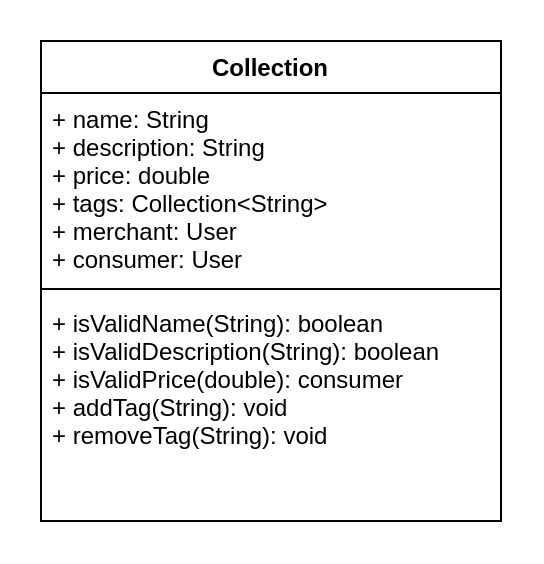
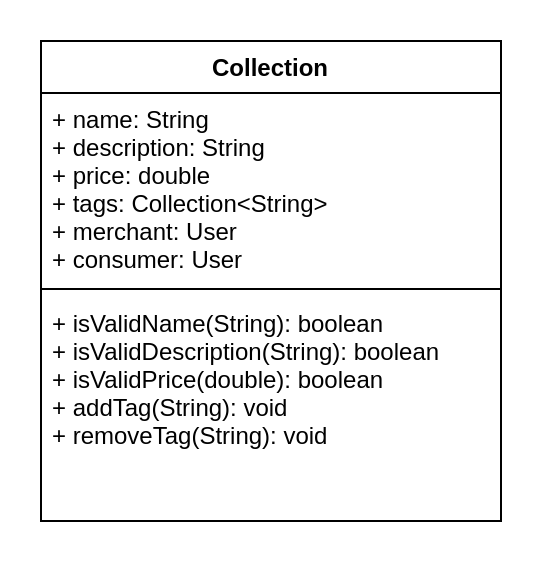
- <mxCell id="5" value="+ isValidName(String): boolean&#10;+ isValidDescription(String): boolean&#10;+ isValidPrice(double): consumer&#10;+ addTag(String): void&#10;+ removeTag(String): void" style="text;strokeColor=none;fillColor=none;align=left;verticalAlign=top;spacingLeft=4;spacingRight=4;overflow=hidden;rotatable=0;points=[[0,0.5],[1,0.5]];portConstraint=eastwest;" vertex="1" parent="2"><mxGeometry y="128" width="230" height="112" as="geometry" /></mxCell>
+ <mxCell id="5" value="+ isValidName(String): boolean&#10;+ isValidDescription(String): boolean&#10;+ isValidPrice(double): boolean&#10;+ addTag(String): void&#10;+ removeTag(String): void" style="text;strokeColor=none;fillColor=none;align=left;verticalAlign=top;spacingLeft=4;spacingRight=4;overflow=hidden;rotatable=0;points=[[0,0.5],[1,0.5]];portConstraint=eastwest;" vertex="1" parent="2"><mxGeometry y="128" width="230" height="112" as="geometry" /></mxCell>
